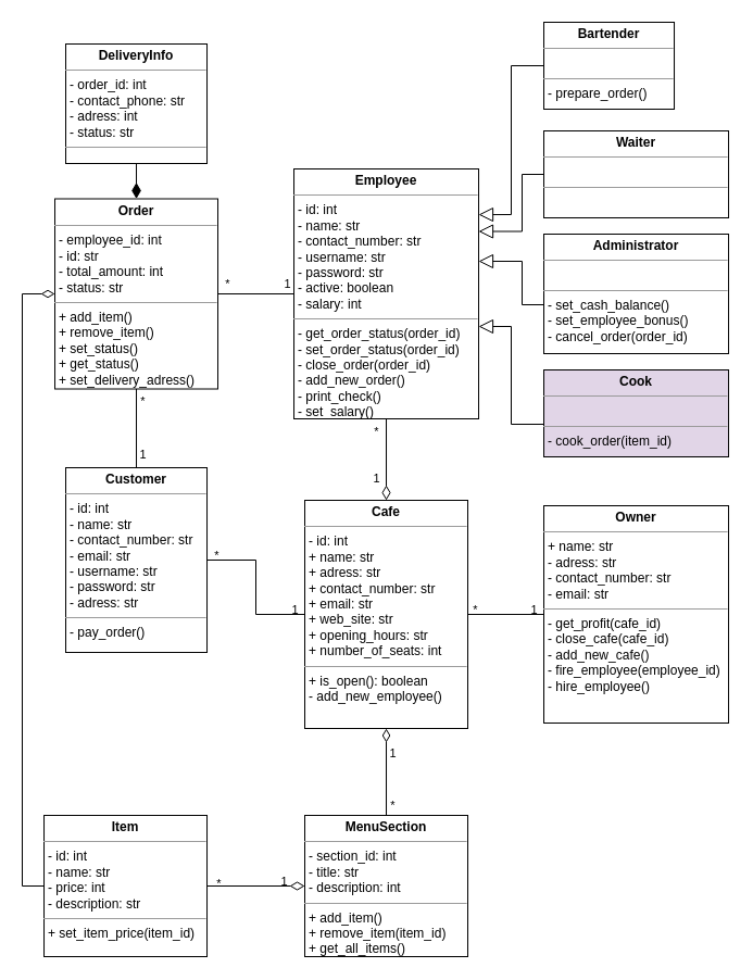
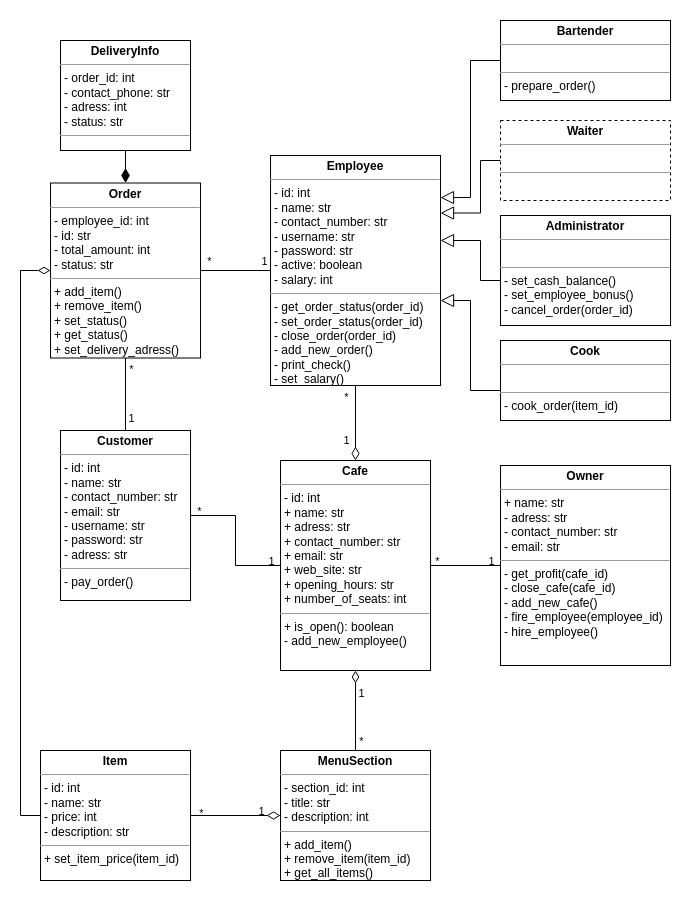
- <mxCell id="40" value="&lt;p style=&quot;margin: 0px ; margin-top: 4px ; text-align: center&quot;&gt;&lt;b&gt;Bartender&lt;/b&gt;&lt;/p&gt;&lt;hr size=&quot;1&quot;&gt;&lt;p style=&quot;margin: 0px ; margin-left: 4px&quot;&gt;&lt;br&gt;&lt;/p&gt;&lt;hr size=&quot;1&quot;&gt;&lt;p style=&quot;margin: 0px ; margin-left: 4px&quot;&gt;- prepare_order()&lt;/p&gt;&lt;p style=&quot;margin: 0px ; margin-left: 4px&quot;&gt;&lt;br&gt;&lt;/p&gt;" style="verticalAlign=top;align=left;overflow=fill;fontSize=12;fontFamily=Helvetica;html=1;rounded=0;shadow=0;comic=0;labelBackgroundColor=none;strokeWidth=1" vertex="1" parent="1"><mxGeometry x="500.03" y="20" width="120" height="80" as="geometry" /></mxCell>
+ <mxCell id="40" value="&lt;p style=&quot;margin: 0px ; margin-top: 4px ; text-align: center&quot;&gt;&lt;b&gt;Bartender&lt;/b&gt;&lt;/p&gt;&lt;hr size=&quot;1&quot;&gt;&lt;p style=&quot;margin: 0px ; margin-left: 4px&quot;&gt;&lt;br&gt;&lt;/p&gt;&lt;hr size=&quot;1&quot;&gt;&lt;p style=&quot;margin: 0px ; margin-left: 4px&quot;&gt;- prepare_order()&lt;/p&gt;&lt;p style=&quot;margin: 0px ; margin-left: 4px&quot;&gt;&lt;br&gt;&lt;/p&gt;" style="verticalAlign=top;align=left;overflow=fill;fontSize=12;fontFamily=Helvetica;html=1;rounded=0;shadow=0;comic=0;labelBackgroundColor=none;strokeWidth=1" vertex="1" parent="1"><mxGeometry x="500.03" y="20" width="170" height="80" as="geometry" /></mxCell>
- <mxCell id="22" value="&lt;p style=&quot;margin: 0px ; margin-top: 4px ; text-align: center&quot;&gt;&lt;b&gt;Waiter&lt;/b&gt;&lt;/p&gt;&lt;hr size=&quot;1&quot;&gt;&lt;p style=&quot;margin: 0px ; margin-left: 4px&quot;&gt;&lt;br&gt;&lt;/p&gt;&lt;hr size=&quot;1&quot;&gt;&lt;p style=&quot;margin: 0px ; margin-left: 4px&quot;&gt;&lt;br&gt;&lt;/p&gt;" style="verticalAlign=top;align=left;overflow=fill;fontSize=12;fontFamily=Helvetica;html=1;rounded=0;shadow=0;comic=0;labelBackgroundColor=none;strokeWidth=1" vertex="1" parent="1"><mxGeometry x="500.03" y="120" width="170" height="80" as="geometry" /></mxCell>
+ <mxCell id="22" value="&lt;p style=&quot;margin: 0px ; margin-top: 4px ; text-align: center&quot;&gt;&lt;b&gt;Waiter&lt;/b&gt;&lt;/p&gt;&lt;hr size=&quot;1&quot;&gt;&lt;p style=&quot;margin: 0px ; margin-left: 4px&quot;&gt;&lt;br&gt;&lt;/p&gt;&lt;hr size=&quot;1&quot;&gt;&lt;p style=&quot;margin: 0px ; margin-left: 4px&quot;&gt;&lt;br&gt;&lt;/p&gt;" style="verticalAlign=top;align=left;overflow=fill;fontSize=12;fontFamily=Helvetica;html=1;rounded=0;shadow=0;comic=0;labelBackgroundColor=none;strokeWidth=1;dashed=1;" vertex="1" parent="1"><mxGeometry x="500.03" y="120" width="170" height="80" as="geometry" /></mxCell>
- <mxCell id="24" value="&lt;p style=&quot;margin: 0px ; margin-top: 4px ; text-align: center&quot;&gt;&lt;b&gt;Cook&lt;/b&gt;&lt;/p&gt;&lt;hr size=&quot;1&quot;&gt;&lt;p style=&quot;margin: 0px ; margin-left: 4px&quot;&gt;&lt;br&gt;&lt;/p&gt;&lt;hr size=&quot;1&quot;&gt;&lt;p style=&quot;margin: 0px ; margin-left: 4px&quot;&gt;- cook_order(item_id)&lt;/p&gt;" style="verticalAlign=top;align=left;overflow=fill;fontSize=12;fontFamily=Helvetica;html=1;rounded=0;shadow=0;comic=0;labelBackgroundColor=none;strokeWidth=1;fillColor=#e1d5e7;" vertex="1" parent="1"><mxGeometry x="500.03" y="340" width="170" height="80" as="geometry" /></mxCell>
+ <mxCell id="24" value="&lt;p style=&quot;margin: 0px ; margin-top: 4px ; text-align: center&quot;&gt;&lt;b&gt;Cook&lt;/b&gt;&lt;/p&gt;&lt;hr size=&quot;1&quot;&gt;&lt;p style=&quot;margin: 0px ; margin-left: 4px&quot;&gt;&lt;br&gt;&lt;/p&gt;&lt;hr size=&quot;1&quot;&gt;&lt;p style=&quot;margin: 0px ; margin-left: 4px&quot;&gt;- cook_order(item_id)&lt;/p&gt;" style="verticalAlign=top;align=left;overflow=fill;fontSize=12;fontFamily=Helvetica;html=1;rounded=0;shadow=0;comic=0;labelBackgroundColor=none;strokeWidth=1" vertex="1" parent="1"><mxGeometry x="500.03" y="340" width="170" height="80" as="geometry" /></mxCell>
